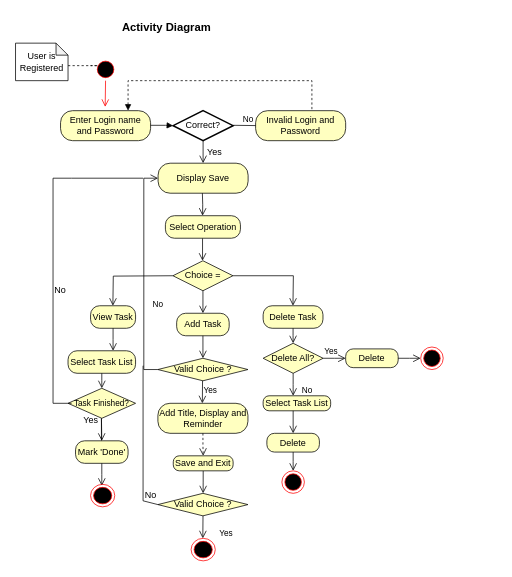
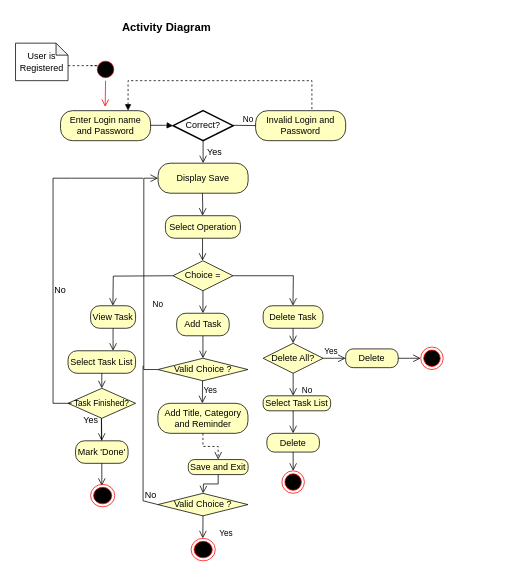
- <mxCell id="20" value="Add Title, Display and Reminder" style="rounded=1;whiteSpace=wrap;html=1;arcSize=40;fontColor=#000000;fillColor=#ffffc0;strokeColor=#000000;" vertex="1" parent="1"><mxGeometry x="209.76" y="537" width="120" height="40" as="geometry" /></mxCell>
+ <mxCell id="20" value="Add Title, Category and Reminder" style="rounded=1;whiteSpace=wrap;html=1;arcSize=40;fontColor=#000000;fillColor=#ffffc0;strokeColor=#000000;" vertex="1" parent="1"><mxGeometry x="209.76" y="537" width="120" height="40" as="geometry" /></mxCell>
- <mxCell id="32" value="Save and Exit" style="rounded=1;whiteSpace=wrap;html=1;arcSize=40;fontColor=#000000;fillColor=#ffffc0;strokeColor=#000000;" vertex="1" parent="1"><mxGeometry x="230.24" y="607" width="79.76" height="20" as="geometry" /></mxCell>
+ <mxCell id="32" value="Save and Exit" style="rounded=1;whiteSpace=wrap;html=1;arcSize=40;fontColor=#000000;fillColor=#ffffc0;strokeColor=#000000;" vertex="1" parent="1"><mxGeometry x="250.24" y="612" width="79.76" height="20" as="geometry" /></mxCell>
